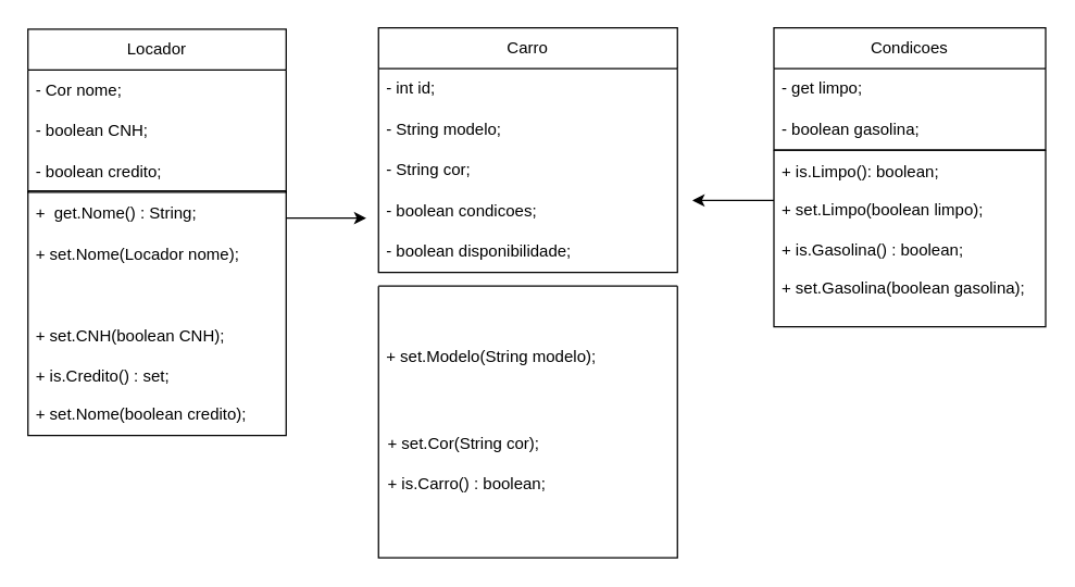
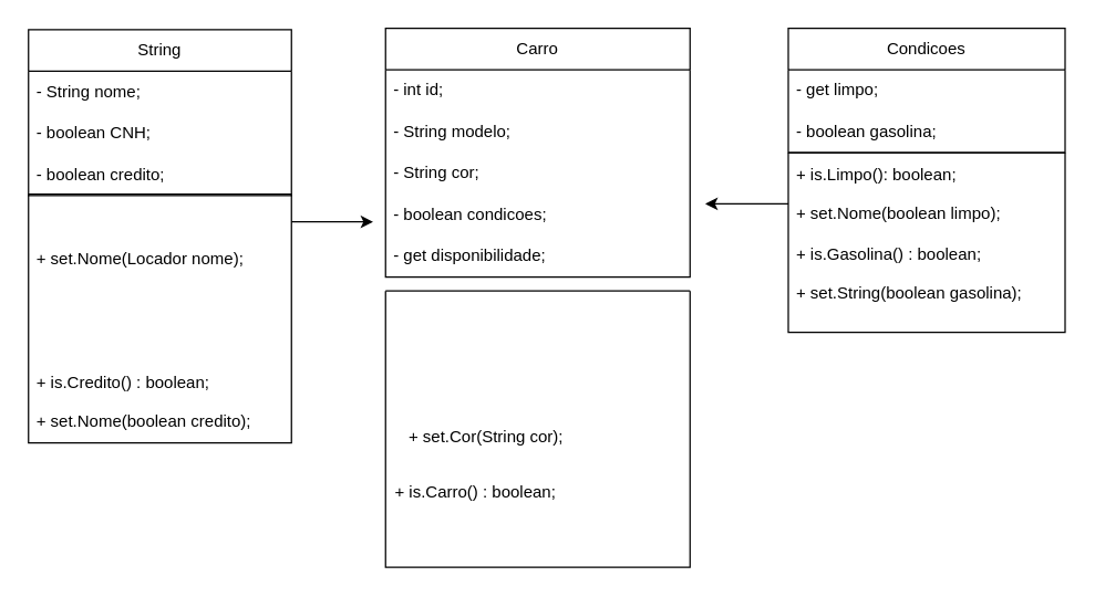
- <mxCell id="11" value="Locador" style="swimlane;fontStyle=0;childLayout=stackLayout;horizontal=1;startSize=30;horizontalStack=0;resizeParent=1;resizeParentMax=0;resizeLast=0;collapsible=1;marginBottom=0;whiteSpace=wrap;html=1;" parent="1" vertex="1"><mxGeometry x="20" y="21" width="190" height="120" as="geometry" /></mxCell>
+ <mxCell id="11" value="String" style="swimlane;fontStyle=0;childLayout=stackLayout;horizontal=1;startSize=30;horizontalStack=0;resizeParent=1;resizeParentMax=0;resizeLast=0;collapsible=1;marginBottom=0;whiteSpace=wrap;html=1;" parent="1" vertex="1"><mxGeometry x="20" y="21" width="190" height="120" as="geometry" /></mxCell>
- <mxCell id="12" value="- Cor nome;&lt;span style=&quot;white-space: pre;&quot;&gt;&#09;&lt;/span&gt;" style="text;strokeColor=none;fillColor=none;align=left;verticalAlign=middle;spacingLeft=4;spacingRight=4;overflow=hidden;points=[[0,0.5],[1,0.5]];portConstraint=eastwest;rotatable=0;whiteSpace=wrap;html=1;" parent="11" vertex="1"><mxGeometry y="30" width="190" height="30" as="geometry" /></mxCell>
+ <mxCell id="12" value="- String nome;&lt;span style=&quot;white-space: pre;&quot;&gt;&#09;&lt;/span&gt;" style="text;strokeColor=none;fillColor=none;align=left;verticalAlign=middle;spacingLeft=4;spacingRight=4;overflow=hidden;points=[[0,0.5],[1,0.5]];portConstraint=eastwest;rotatable=0;whiteSpace=wrap;html=1;" parent="11" vertex="1"><mxGeometry y="30" width="190" height="30" as="geometry" /></mxCell>
- <mxCell id="23" value="+ set.Limpo(boolean limpo);" style="text;strokeColor=none;fillColor=none;align=left;verticalAlign=middle;spacingLeft=4;spacingRight=4;overflow=hidden;points=[[0,0.5],[1,0.5]];portConstraint=eastwest;rotatable=0;whiteSpace=wrap;html=1;" parent="21" vertex="1"><mxGeometry y="29" width="200" height="30" as="geometry" /></mxCell>
+ <mxCell id="23" value="+ set.Nome(boolean limpo);" style="text;strokeColor=none;fillColor=none;align=left;verticalAlign=middle;spacingLeft=4;spacingRight=4;overflow=hidden;points=[[0,0.5],[1,0.5]];portConstraint=eastwest;rotatable=0;whiteSpace=wrap;html=1;" parent="21" vertex="1"><mxGeometry y="29" width="200" height="30" as="geometry" /></mxCell>
- <mxCell id="20" value="+&amp;nbsp; get.Nome() : String;" style="text;strokeColor=none;fillColor=none;align=left;verticalAlign=middle;spacingLeft=4;spacingRight=4;overflow=hidden;points=[[0,0.5],[1,0.5]];portConstraint=eastwest;rotatable=0;whiteSpace=wrap;html=1;" parent="15" vertex="1"><mxGeometry y="2" width="140" height="30" as="geometry" /></mxCell>
- <mxCell id="10" value="- boolean disponibilidade;" style="text;strokeColor=none;fillColor=none;align=left;verticalAlign=middle;spacingLeft=4;spacingRight=4;overflow=hidden;points=[[0,0.5],[1,0.5]];portConstraint=eastwest;rotatable=0;whiteSpace=wrap;html=1;" parent="5" vertex="1"><mxGeometry y="150" width="220" height="30" as="geometry" /></mxCell>
+ <mxCell id="10" value="- get disponibilidade;" style="text;strokeColor=none;fillColor=none;align=left;verticalAlign=middle;spacingLeft=4;spacingRight=4;overflow=hidden;points=[[0,0.5],[1,0.5]];portConstraint=eastwest;rotatable=0;whiteSpace=wrap;html=1;" parent="5" vertex="1"><mxGeometry y="150" width="220" height="30" as="geometry" /></mxCell>
- <mxCell id="25" value="+ set.Gasolina(boolean gasolina);" style="text;strokeColor=none;fillColor=none;align=left;verticalAlign=middle;spacingLeft=4;spacingRight=4;overflow=hidden;points=[[0,0.5],[1,0.5]];portConstraint=eastwest;rotatable=0;whiteSpace=wrap;html=1;" parent="21" vertex="1"><mxGeometry y="87" width="200" height="30" as="geometry" /></mxCell>
+ <mxCell id="25" value="+ set.String(boolean gasolina);" style="text;strokeColor=none;fillColor=none;align=left;verticalAlign=middle;spacingLeft=4;spacingRight=4;overflow=hidden;points=[[0,0.5],[1,0.5]];portConstraint=eastwest;rotatable=0;whiteSpace=wrap;html=1;" parent="21" vertex="1"><mxGeometry y="87" width="200" height="30" as="geometry" /></mxCell>
- <mxCell id="17" value="+ set.CNH(boolean CNH);" style="text;strokeColor=none;fillColor=none;align=left;verticalAlign=middle;spacingLeft=4;spacingRight=4;overflow=hidden;points=[[0,0.5],[1,0.5]];portConstraint=eastwest;rotatable=0;whiteSpace=wrap;html=1;" parent="15" vertex="1"><mxGeometry y="92" width="190" height="30" as="geometry" /></mxCell>
- <mxCell id="27" value="+ set.Modelo(String modelo);" style="text;strokeColor=none;fillColor=none;align=left;verticalAlign=middle;spacingLeft=4;spacingRight=4;overflow=hidden;points=[[0,0.5],[1,0.5]];portConstraint=eastwest;rotatable=0;whiteSpace=wrap;html=1;" parent="1" vertex="1"><mxGeometry x="278" y="247" width="200" height="30" as="geometry" /></mxCell>
- <mxCell id="18" value="+ is.Credito() : set;" style="text;strokeColor=none;fillColor=none;align=left;verticalAlign=middle;spacingLeft=4;spacingRight=4;overflow=hidden;points=[[0,0.5],[1,0.5]];portConstraint=eastwest;rotatable=0;whiteSpace=wrap;html=1;" parent="15" vertex="1"><mxGeometry y="122" width="190" height="30" as="geometry" /></mxCell>
+ <mxCell id="18" value="+ is.Credito() : boolean;" style="text;strokeColor=none;fillColor=none;align=left;verticalAlign=middle;spacingLeft=4;spacingRight=4;overflow=hidden;points=[[0,0.5],[1,0.5]];portConstraint=eastwest;rotatable=0;whiteSpace=wrap;html=1;" parent="15" vertex="1"><mxGeometry y="122" width="190" height="30" as="geometry" /></mxCell>
- <mxCell id="28" value="+ set.Cor(String cor);" style="text;strokeColor=none;fillColor=none;align=left;verticalAlign=middle;spacingLeft=4;spacingRight=4;overflow=hidden;points=[[0,0.5],[1,0.5]];portConstraint=eastwest;rotatable=0;whiteSpace=wrap;html=1;" parent="1" vertex="1"><mxGeometry x="279" y="311" width="200" height="30" as="geometry" /></mxCell>
+ <mxCell id="28" value="+ set.Cor(String cor);" style="text;strokeColor=none;fillColor=none;align=left;verticalAlign=middle;spacingLeft=4;spacingRight=4;overflow=hidden;points=[[0,0.5],[1,0.5]];portConstraint=eastwest;rotatable=0;whiteSpace=wrap;html=1;" parent="1" vertex="1"><mxGeometry x="289" y="301" width="200" height="30" as="geometry" /></mxCell>
